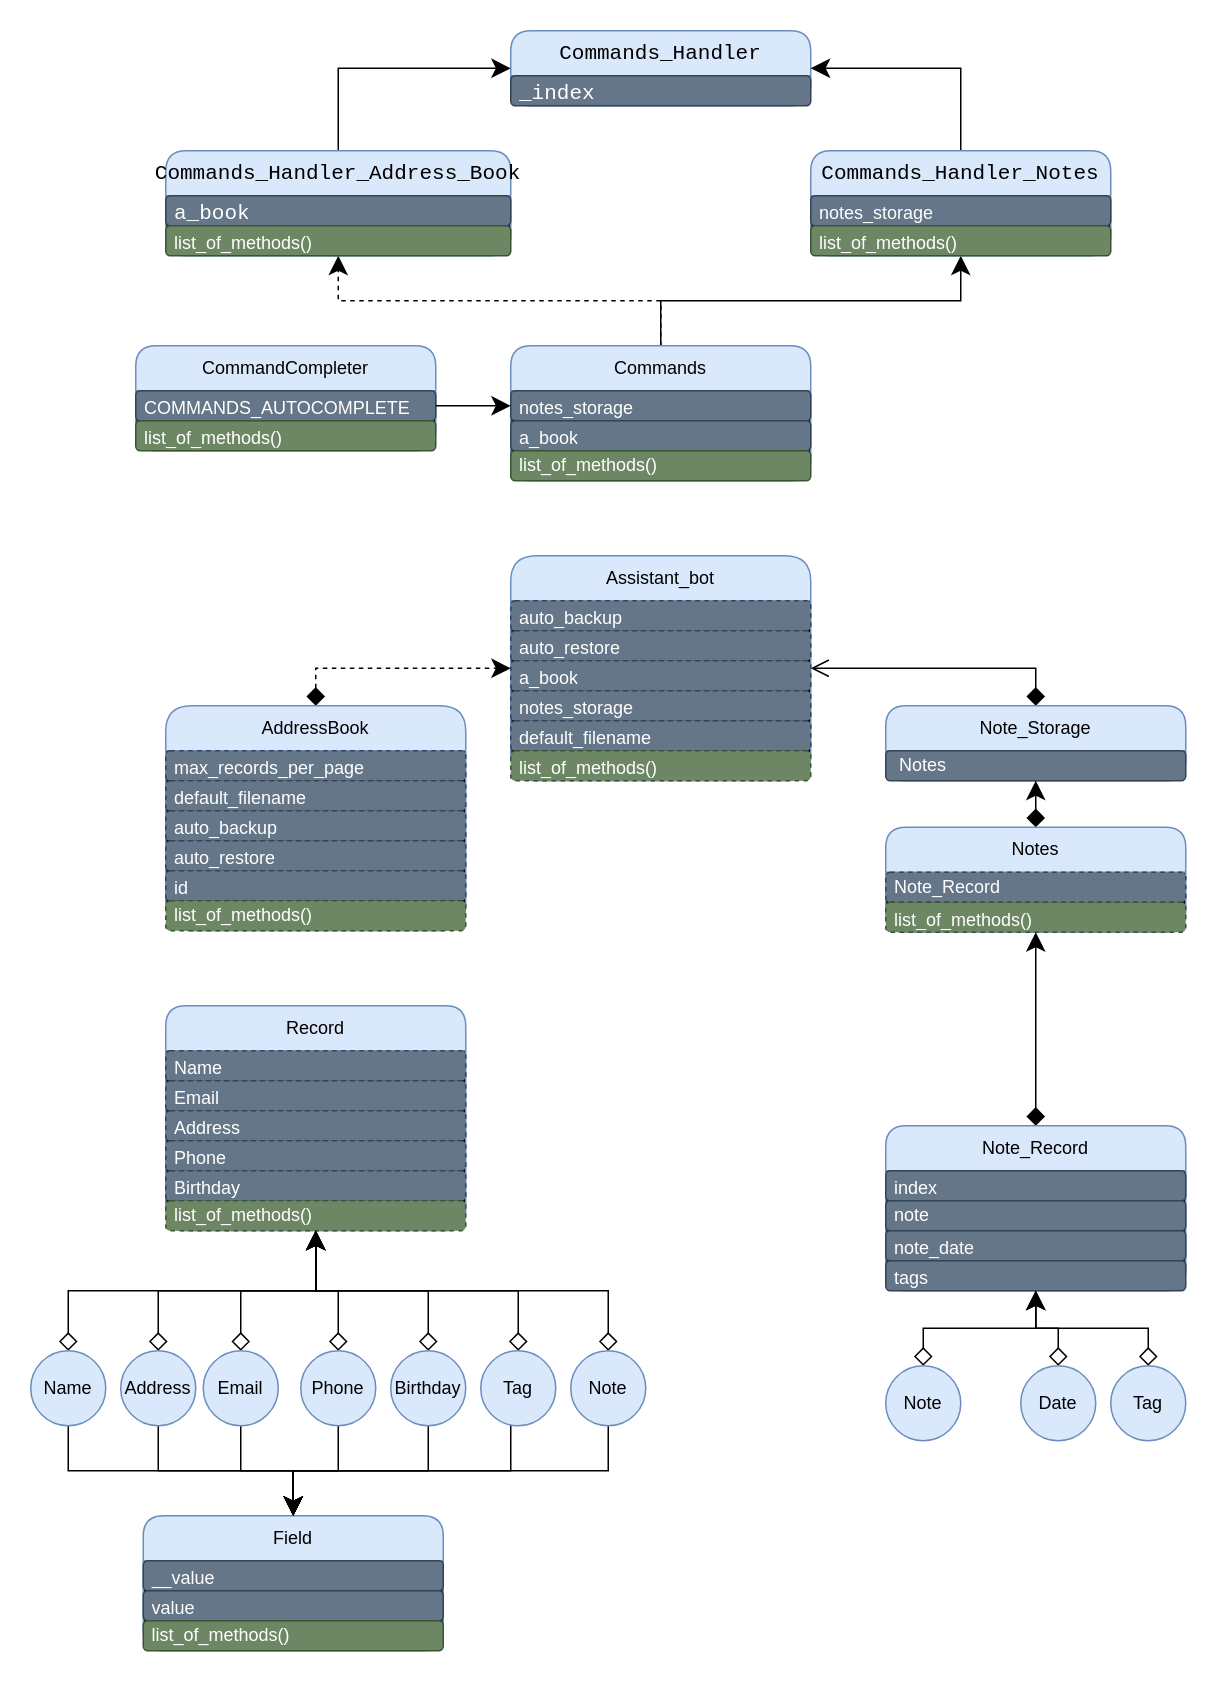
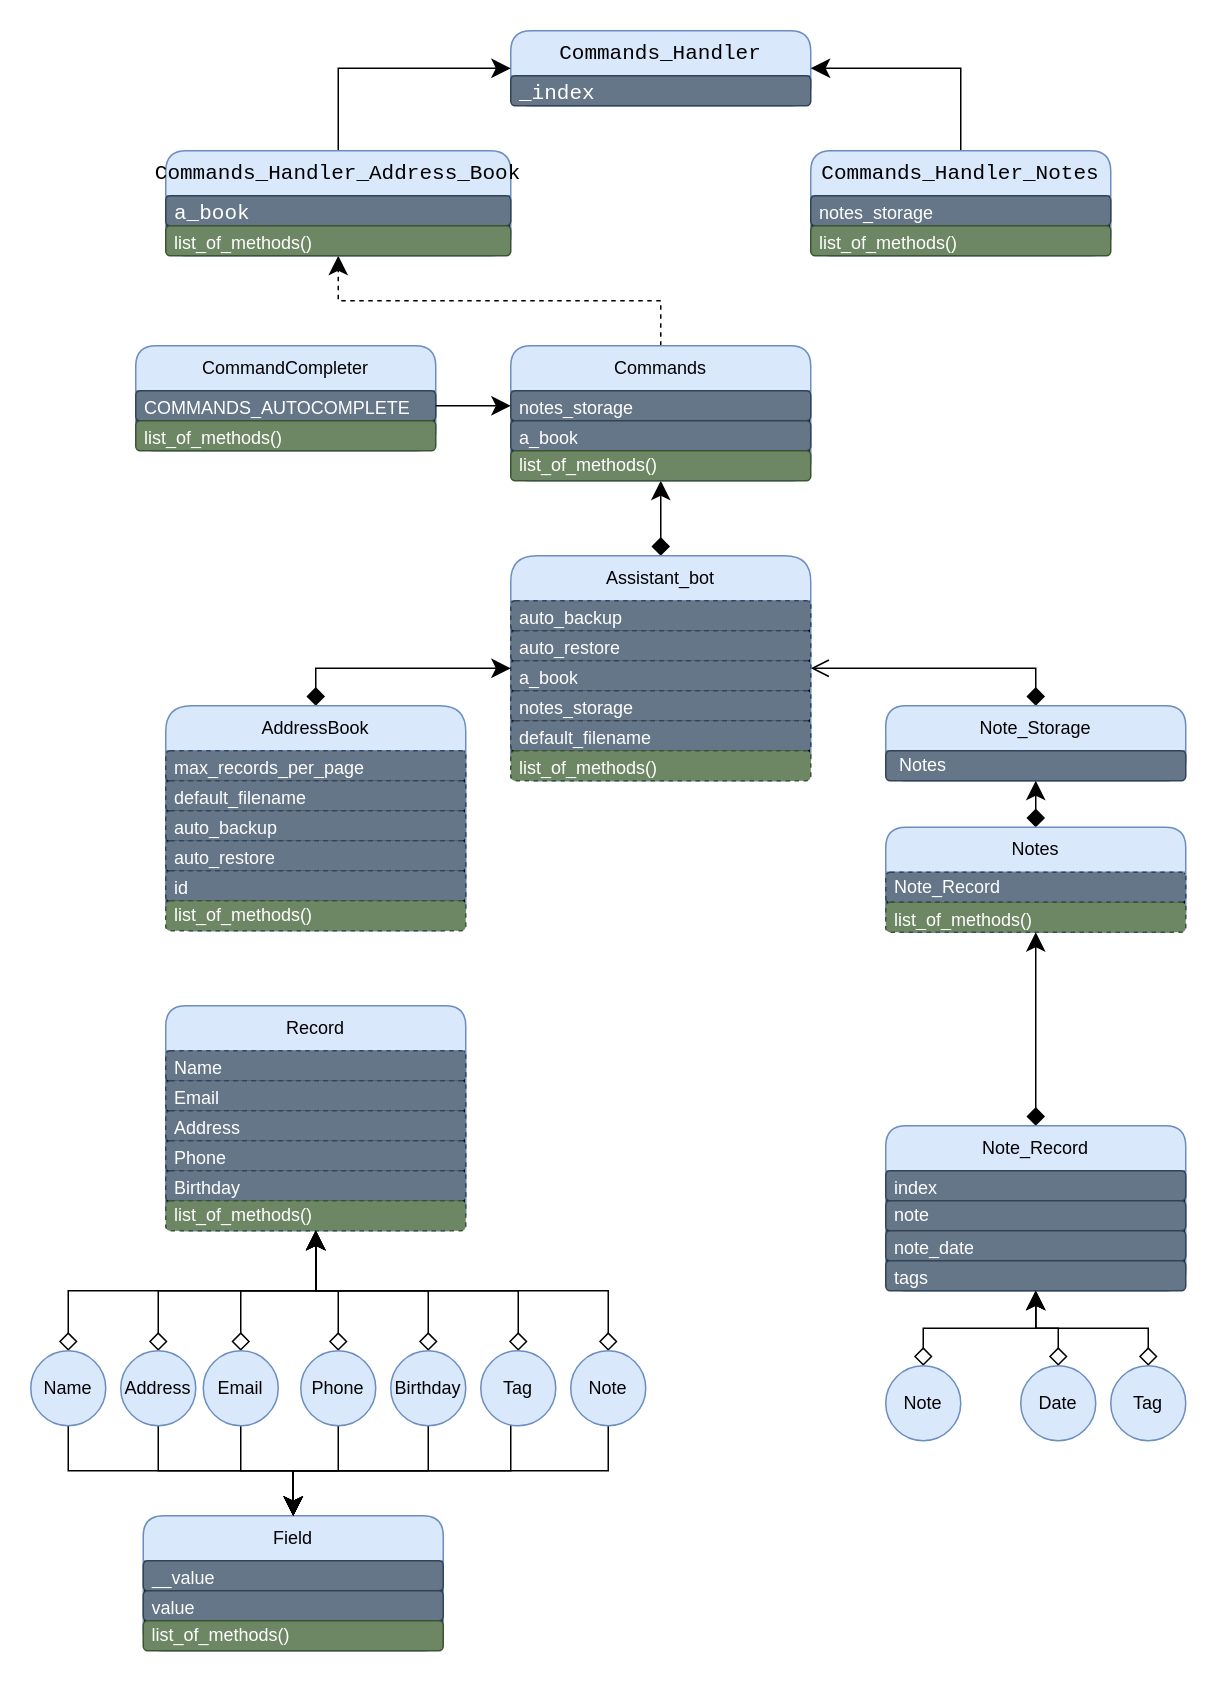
- <mxCell id="23" style="edgeStyle=orthogonalEdgeStyle;rounded=0;orthogonalLoop=1;jettySize=auto;html=1;endSize=10;startSize=10;" edge="1" parent="1" source="25" target="82"><mxGeometry relative="1" as="geometry" /></mxCell>
+ <mxCell id="15" style="edgeStyle=orthogonalEdgeStyle;rounded=0;orthogonalLoop=1;jettySize=auto;html=1;endSize=10;startSize=10;startArrow=diamond;startFill=1;" edge="1" parent="1" source="16" target="25"><mxGeometry relative="1" as="geometry" /></mxCell>
- <mxCell id="29" style="edgeStyle=orthogonalEdgeStyle;rounded=0;orthogonalLoop=1;jettySize=auto;html=1;exitX=0.5;exitY=0;exitDx=0;exitDy=0;startArrow=diamond;startFill=1;endSize=10;startSize=10;dashed=1;" edge="1" parent="1" source="30" target="16"><mxGeometry relative="1" as="geometry" /></mxCell>
+ <mxCell id="29" style="edgeStyle=orthogonalEdgeStyle;rounded=0;orthogonalLoop=1;jettySize=auto;html=1;exitX=0.5;exitY=0;exitDx=0;exitDy=0;startArrow=diamond;startFill=1;endSize=10;startSize=10;" edge="1" parent="1" source="30" target="16"><mxGeometry relative="1" as="geometry" /></mxCell>
